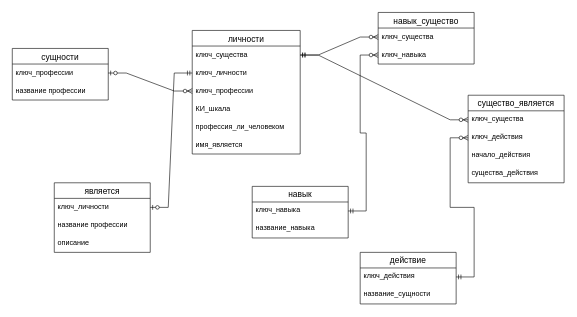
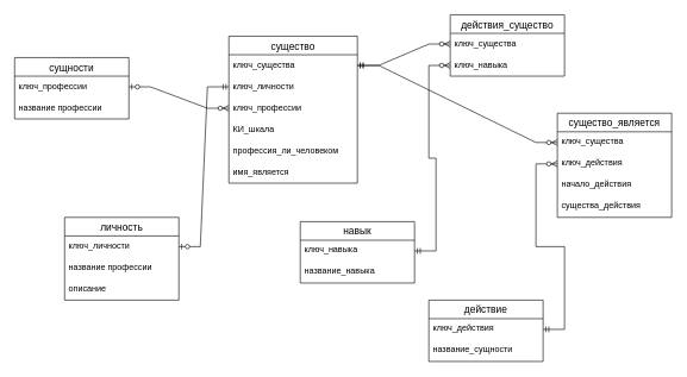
- <mxCell id="23" value="навык_существо" style="swimlane;fontStyle=0;childLayout=stackLayout;horizontal=1;startSize=26;horizontalStack=0;resizeParent=1;resizeParentMax=0;resizeLast=0;collapsible=1;marginBottom=0;align=center;fontSize=14;" parent="1" vertex="1"><mxGeometry x="630" y="20" width="160" height="86" as="geometry" /></mxCell>
+ <mxCell id="23" value="действия_существо" style="swimlane;fontStyle=0;childLayout=stackLayout;horizontal=1;startSize=26;horizontalStack=0;resizeParent=1;resizeParentMax=0;resizeLast=0;collapsible=1;marginBottom=0;align=center;fontSize=14;" parent="1" vertex="1"><mxGeometry x="630" y="20" width="160" height="86" as="geometry" /></mxCell>
- <mxCell id="6" value="личности" style="swimlane;fontStyle=0;childLayout=stackLayout;horizontal=1;startSize=26;horizontalStack=0;resizeParent=1;resizeParentMax=0;resizeLast=0;collapsible=1;marginBottom=0;align=center;fontSize=14;" parent="1" vertex="1"><mxGeometry x="320" y="50" width="180" height="206" as="geometry" /></mxCell>
+ <mxCell id="6" value="существо" style="swimlane;fontStyle=0;childLayout=stackLayout;horizontal=1;startSize=26;horizontalStack=0;resizeParent=1;resizeParentMax=0;resizeLast=0;collapsible=1;marginBottom=0;align=center;fontSize=14;" parent="1" vertex="1"><mxGeometry x="320" y="50" width="180" height="206" as="geometry" /></mxCell>
- <mxCell id="16" value="является" style="swimlane;fontStyle=0;childLayout=stackLayout;horizontal=1;startSize=26;horizontalStack=0;resizeParent=1;resizeParentMax=0;resizeLast=0;collapsible=1;marginBottom=0;align=center;fontSize=14;" parent="1" vertex="1"><mxGeometry x="90" y="304" width="160" height="116" as="geometry" /></mxCell>
+ <mxCell id="16" value="личность" style="swimlane;fontStyle=0;childLayout=stackLayout;horizontal=1;startSize=26;horizontalStack=0;resizeParent=1;resizeParentMax=0;resizeLast=0;collapsible=1;marginBottom=0;align=center;fontSize=14;" parent="1" vertex="1"><mxGeometry x="90" y="304" width="160" height="116" as="geometry" /></mxCell>
